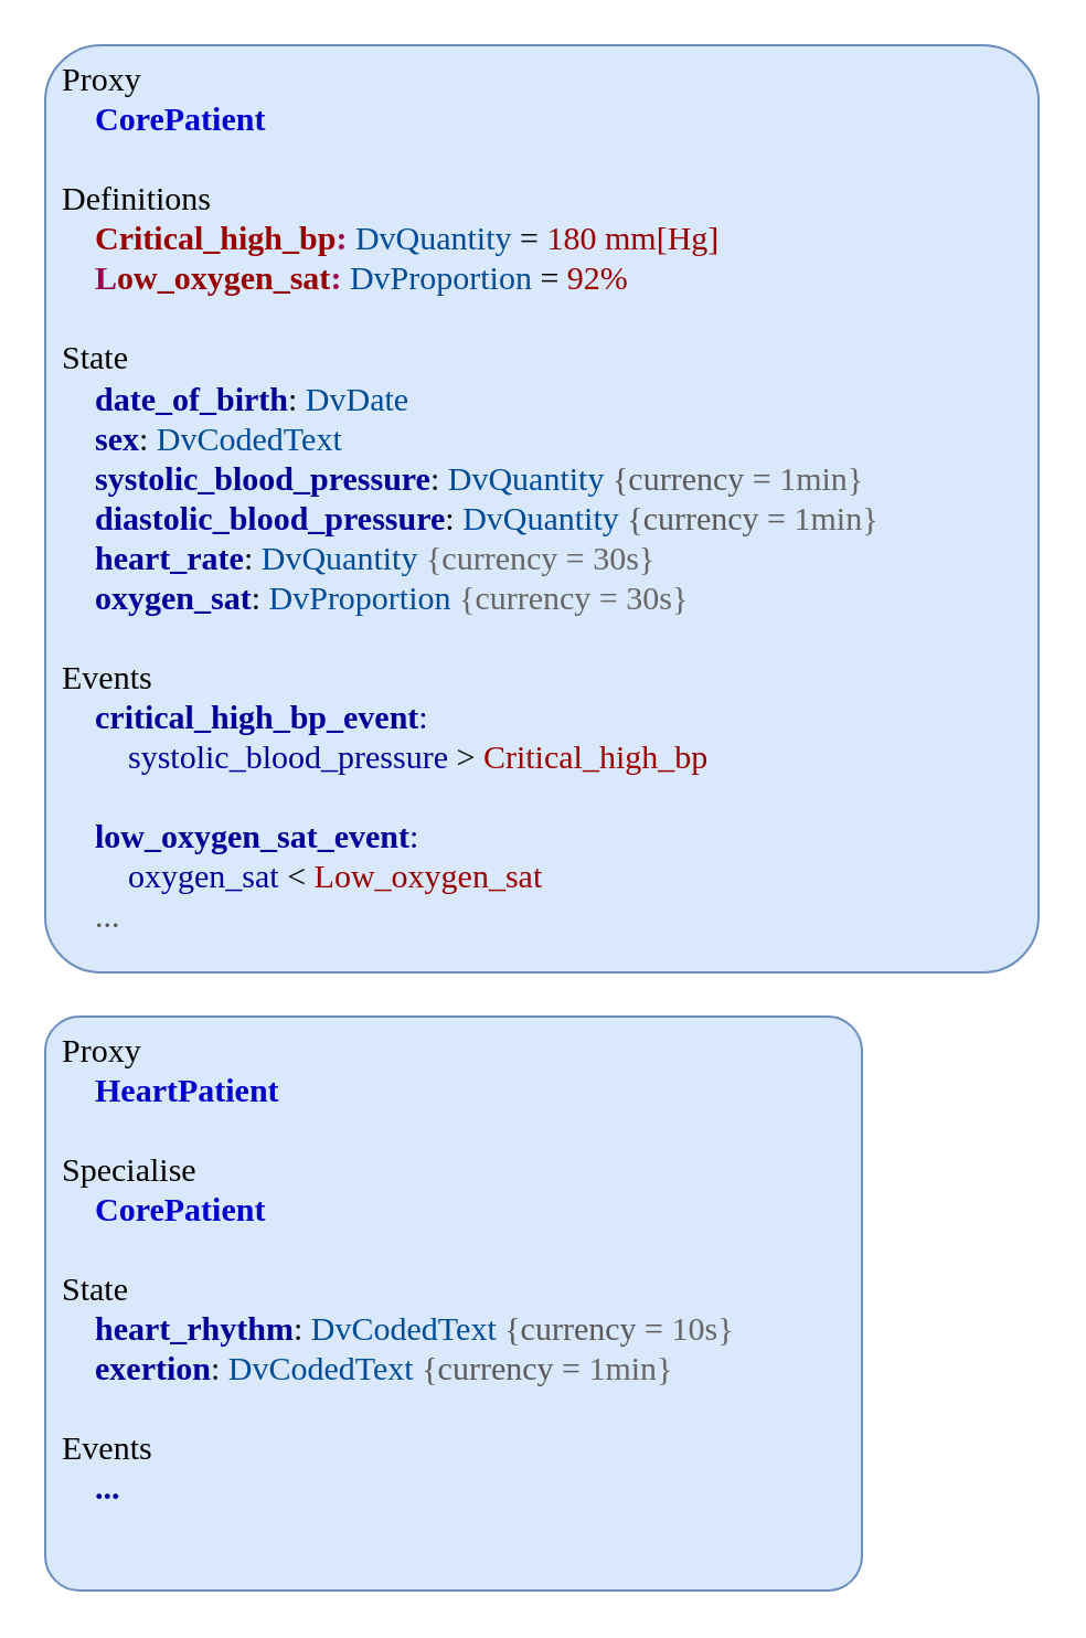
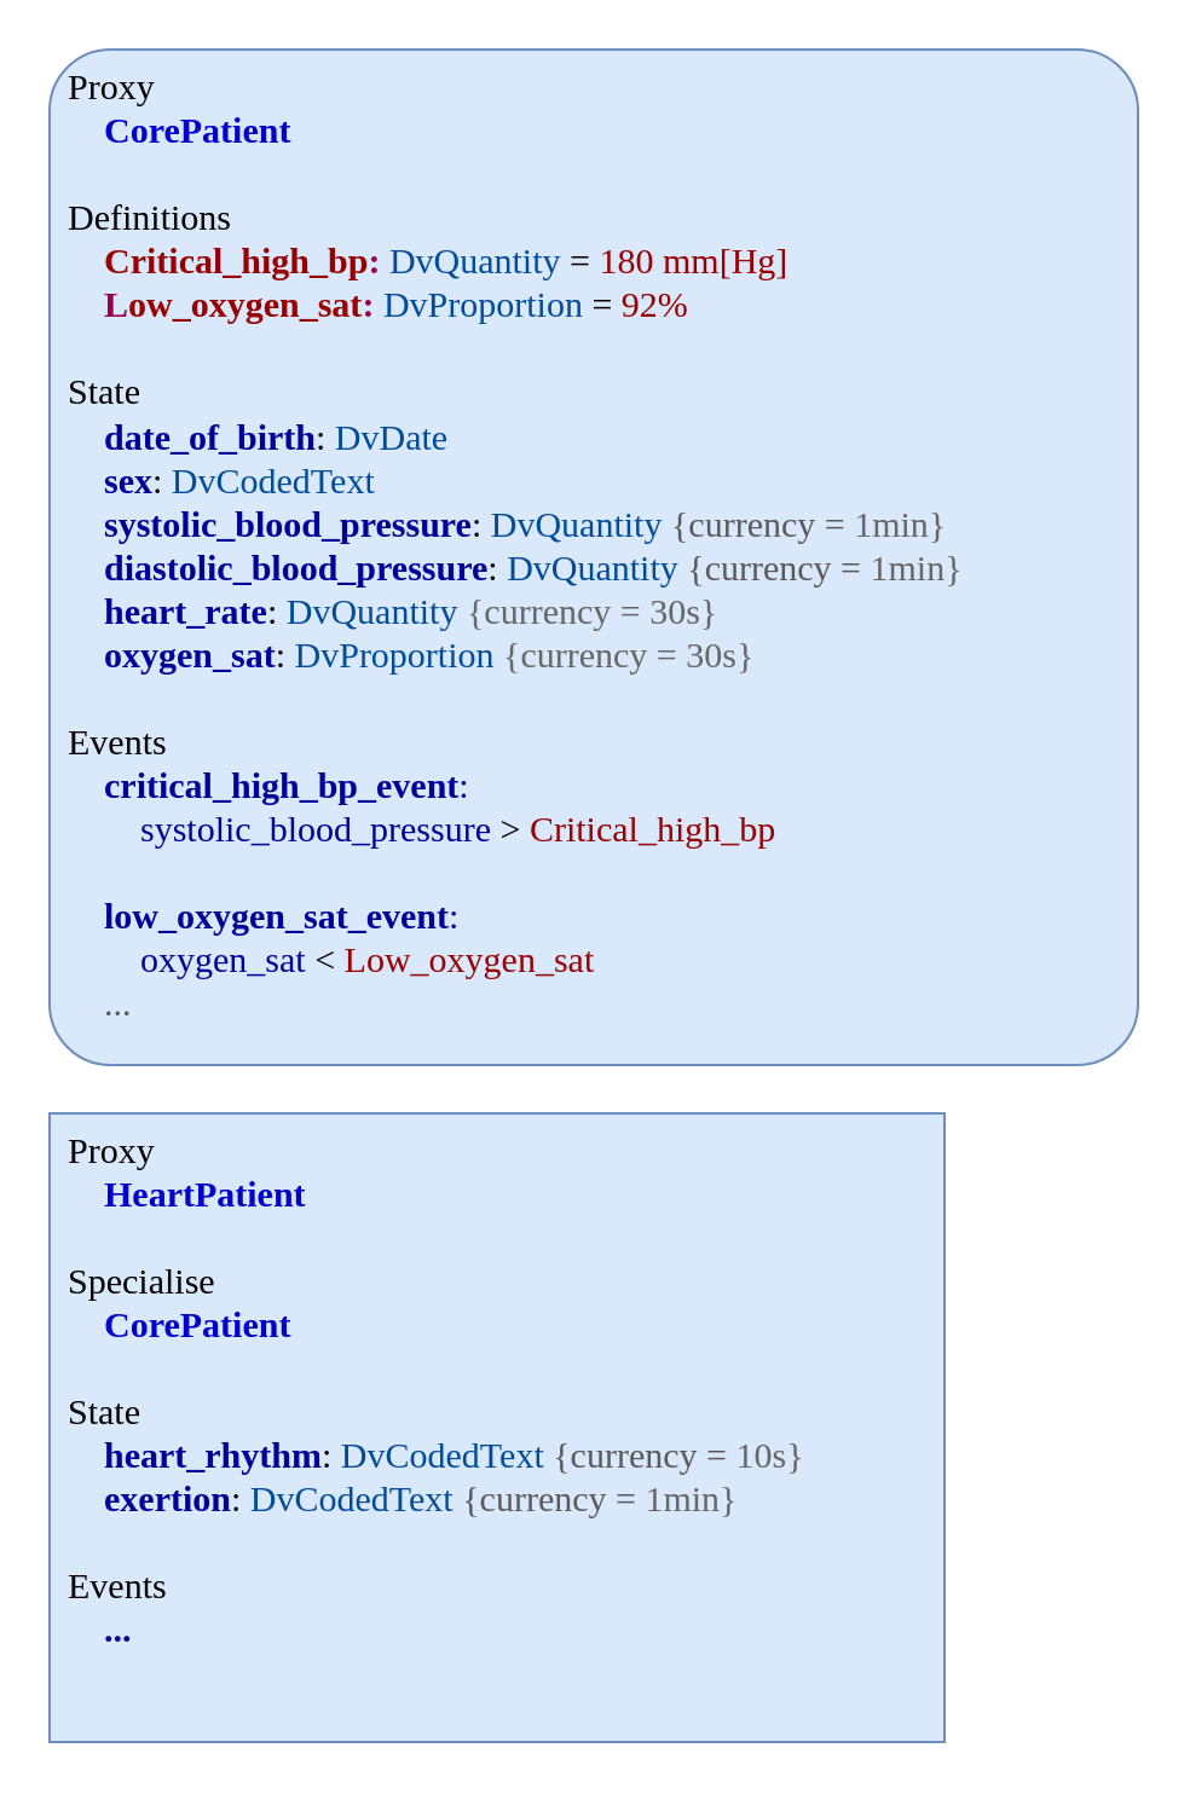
- <mxCell id="2" value="&lt;div style=&quot;font-size: 15px&quot;&gt;&lt;font style=&quot;font-size: 15px&quot;&gt;&lt;span&gt;Proxy&lt;/span&gt;&lt;/font&gt;&lt;/div&gt;&lt;div style=&quot;font-size: 15px&quot;&gt;&lt;font style=&quot;font-size: 15px&quot;&gt;&lt;span&gt;&amp;nbsp; &amp;nbsp;&amp;nbsp;&lt;/span&gt;&lt;font style=&quot;font-size: 15px&quot;&gt;&lt;b&gt;&lt;font color=&quot;#0000cc&quot;&gt;HeartPatient&lt;/font&gt;&lt;/b&gt;&lt;font color=&quot;#004c99&quot;&gt;&amp;nbsp;&lt;/font&gt;&lt;/font&gt;&lt;/font&gt;&lt;/div&gt;&lt;div style=&quot;font-size: 15px&quot;&gt;&lt;font style=&quot;font-size: 15px&quot;&gt;&lt;font style=&quot;font-size: 15px&quot;&gt;&lt;font color=&quot;#004c99&quot;&gt;&lt;br&gt;&lt;/font&gt;&lt;/font&gt;&lt;/font&gt;&lt;/div&gt;&lt;div style=&quot;font-size: 15px&quot;&gt;Specialise&lt;/div&gt;&lt;div style=&quot;font-size: 15px&quot;&gt;&lt;font style=&quot;font-size: 15px&quot;&gt;&lt;font style=&quot;font-size: 15px&quot;&gt;&lt;font color=&quot;#004c99&quot;&gt;&amp;nbsp; &amp;nbsp;&amp;nbsp;&lt;/font&gt;&lt;b&gt;&lt;font color=&quot;#0000cc&quot;&gt;CorePatient&lt;/font&gt;&lt;/b&gt;&lt;/font&gt;&lt;/font&gt;&lt;/div&gt;&lt;div style=&quot;font-size: 15px&quot;&gt;&lt;br&gt;&lt;/div&gt;&lt;div style=&quot;font-size: 15px&quot;&gt;State&lt;/div&gt;&lt;font style=&quot;font-size: 15px&quot;&gt;&lt;span style=&quot;white-space: nowrap&quot;&gt;&lt;div style=&quot;font-weight: bold&quot;&gt;&lt;b&gt;&lt;font color=&quot;#990000&quot; style=&quot;font-size: 15px&quot;&gt;&amp;nbsp; &amp;nbsp; &lt;/font&gt;&lt;font style=&quot;font-size: 15px&quot; color=&quot;#000099&quot;&gt;heart_rhythm&lt;/font&gt;&lt;/b&gt;&lt;span style=&quot;font-weight: normal&quot;&gt;:&amp;nbsp;&lt;/span&gt;&lt;font color=&quot;#004c99&quot; style=&quot;font-weight: normal ; font-size: 15px&quot;&gt;DvCodedText&lt;/font&gt;&lt;span style=&quot;font-weight: normal&quot;&gt;&amp;nbsp;&lt;/span&gt;&lt;font color=&quot;#595959&quot; style=&quot;font-weight: normal ; font-size: 15px&quot;&gt;{currency =&amp;nbsp;&lt;/font&gt;&lt;font color=&quot;#666666&quot; style=&quot;font-weight: normal ; font-size: 15px&quot;&gt;10s}&lt;/font&gt;&lt;/div&gt;&lt;div&gt;&lt;div style=&quot;font-weight: bold&quot;&gt;&lt;b&gt;&lt;font color=&quot;#990000&quot;&gt;&amp;nbsp; &amp;nbsp; &lt;/font&gt;&lt;font color=&quot;#000099&quot;&gt;exertion&lt;/font&gt;&lt;/b&gt;&lt;span style=&quot;font-weight: normal&quot;&gt;:&amp;nbsp;&lt;/span&gt;&lt;font color=&quot;#004c99&quot; style=&quot;font-weight: normal&quot;&gt;DvCodedText&lt;/font&gt;&lt;span style=&quot;font-weight: normal&quot;&gt;&amp;nbsp;&lt;/span&gt;&lt;font color=&quot;#595959&quot; style=&quot;font-weight: normal&quot;&gt;{currency =&amp;nbsp;&lt;/font&gt;&lt;font color=&quot;#666666&quot; style=&quot;font-weight: normal&quot;&gt;1min}&lt;/font&gt;&lt;/div&gt;&lt;div style=&quot;font-weight: bold&quot;&gt;&lt;font color=&quot;#666666&quot; style=&quot;font-weight: normal&quot;&gt;&lt;br&gt;&lt;/font&gt;&lt;/div&gt;&lt;div style=&quot;font-weight: bold&quot;&gt;&lt;font style=&quot;font-weight: normal&quot;&gt;Events&lt;/font&gt;&lt;/div&gt;&lt;div&gt;&lt;font color=&quot;#666666&quot; style=&quot;font-weight: normal&quot;&gt;&amp;nbsp; &amp;nbsp; &lt;/font&gt;&lt;font color=&quot;#000099&quot;&gt;&lt;b&gt;...&lt;/b&gt;&lt;/font&gt;&lt;/div&gt;&lt;div style=&quot;font-weight: bold&quot;&gt;&lt;font color=&quot;#666666&quot; style=&quot;font-weight: normal&quot;&gt;&lt;br&gt;&lt;/font&gt;&lt;/div&gt;&lt;/div&gt;&lt;/span&gt;&lt;/font&gt;" style="rounded=1;whiteSpace=wrap;html=1;fontSize=16;arcSize=6;verticalAlign=top;fillColor=#dae8fc;strokeColor=#6c8ebf;fontFamily=Tahoma;align=left;spacingLeft=6;" parent="1" vertex="1"><mxGeometry x="20" y="460" width="370" height="260" as="geometry" /></mxCell>
+ <mxCell id="2" value="&lt;div style=&quot;font-size: 15px&quot;&gt;&lt;font style=&quot;font-size: 15px&quot;&gt;&lt;span&gt;Proxy&lt;/span&gt;&lt;/font&gt;&lt;/div&gt;&lt;div style=&quot;font-size: 15px&quot;&gt;&lt;font style=&quot;font-size: 15px&quot;&gt;&lt;span&gt;&amp;nbsp; &amp;nbsp;&amp;nbsp;&lt;/span&gt;&lt;font style=&quot;font-size: 15px&quot;&gt;&lt;b&gt;&lt;font color=&quot;#0000cc&quot;&gt;HeartPatient&lt;/font&gt;&lt;/b&gt;&lt;font color=&quot;#004c99&quot;&gt;&amp;nbsp;&lt;/font&gt;&lt;/font&gt;&lt;/font&gt;&lt;/div&gt;&lt;div style=&quot;font-size: 15px&quot;&gt;&lt;font style=&quot;font-size: 15px&quot;&gt;&lt;font style=&quot;font-size: 15px&quot;&gt;&lt;font color=&quot;#004c99&quot;&gt;&lt;br&gt;&lt;/font&gt;&lt;/font&gt;&lt;/font&gt;&lt;/div&gt;&lt;div style=&quot;font-size: 15px&quot;&gt;Specialise&lt;/div&gt;&lt;div style=&quot;font-size: 15px&quot;&gt;&lt;font style=&quot;font-size: 15px&quot;&gt;&lt;font style=&quot;font-size: 15px&quot;&gt;&lt;font color=&quot;#004c99&quot;&gt;&amp;nbsp; &amp;nbsp;&amp;nbsp;&lt;/font&gt;&lt;b&gt;&lt;font color=&quot;#0000cc&quot;&gt;CorePatient&lt;/font&gt;&lt;/b&gt;&lt;/font&gt;&lt;/font&gt;&lt;/div&gt;&lt;div style=&quot;font-size: 15px&quot;&gt;&lt;br&gt;&lt;/div&gt;&lt;div style=&quot;font-size: 15px&quot;&gt;State&lt;/div&gt;&lt;font style=&quot;font-size: 15px&quot;&gt;&lt;span style=&quot;white-space: nowrap&quot;&gt;&lt;div style=&quot;font-weight: bold&quot;&gt;&lt;b&gt;&lt;font color=&quot;#990000&quot; style=&quot;font-size: 15px&quot;&gt;&amp;nbsp; &amp;nbsp; &lt;/font&gt;&lt;font style=&quot;font-size: 15px&quot; color=&quot;#000099&quot;&gt;heart_rhythm&lt;/font&gt;&lt;/b&gt;&lt;span style=&quot;font-weight: normal&quot;&gt;:&amp;nbsp;&lt;/span&gt;&lt;font color=&quot;#004c99&quot; style=&quot;font-weight: normal ; font-size: 15px&quot;&gt;DvCodedText&lt;/font&gt;&lt;span style=&quot;font-weight: normal&quot;&gt;&amp;nbsp;&lt;/span&gt;&lt;font color=&quot;#595959&quot; style=&quot;font-weight: normal ; font-size: 15px&quot;&gt;{currency =&amp;nbsp;&lt;/font&gt;&lt;font color=&quot;#666666&quot; style=&quot;font-weight: normal ; font-size: 15px&quot;&gt;10s}&lt;/font&gt;&lt;/div&gt;&lt;div&gt;&lt;div style=&quot;font-weight: bold&quot;&gt;&lt;b&gt;&lt;font color=&quot;#990000&quot;&gt;&amp;nbsp; &amp;nbsp; &lt;/font&gt;&lt;font color=&quot;#000099&quot;&gt;exertion&lt;/font&gt;&lt;/b&gt;&lt;span style=&quot;font-weight: normal&quot;&gt;:&amp;nbsp;&lt;/span&gt;&lt;font color=&quot;#004c99&quot; style=&quot;font-weight: normal&quot;&gt;DvCodedText&lt;/font&gt;&lt;span style=&quot;font-weight: normal&quot;&gt;&amp;nbsp;&lt;/span&gt;&lt;font color=&quot;#595959&quot; style=&quot;font-weight: normal&quot;&gt;{currency =&amp;nbsp;&lt;/font&gt;&lt;font color=&quot;#666666&quot; style=&quot;font-weight: normal&quot;&gt;1min}&lt;/font&gt;&lt;/div&gt;&lt;div style=&quot;font-weight: bold&quot;&gt;&lt;font color=&quot;#666666&quot; style=&quot;font-weight: normal&quot;&gt;&lt;br&gt;&lt;/font&gt;&lt;/div&gt;&lt;div style=&quot;font-weight: bold&quot;&gt;&lt;font style=&quot;font-weight: normal&quot;&gt;Events&lt;/font&gt;&lt;/div&gt;&lt;div&gt;&lt;font color=&quot;#666666&quot; style=&quot;font-weight: normal&quot;&gt;&amp;nbsp; &amp;nbsp; &lt;/font&gt;&lt;font color=&quot;#000099&quot;&gt;&lt;b&gt;...&lt;/b&gt;&lt;/font&gt;&lt;/div&gt;&lt;div style=&quot;font-weight: bold&quot;&gt;&lt;font color=&quot;#666666&quot; style=&quot;font-weight: normal&quot;&gt;&lt;br&gt;&lt;/font&gt;&lt;/div&gt;&lt;/div&gt;&lt;/span&gt;&lt;/font&gt;" style="whiteSpace=wrap;html=1;fontSize=16;arcSize=6;verticalAlign=top;fillColor=#dae8fc;strokeColor=#6c8ebf;fontFamily=Tahoma;align=left;spacingLeft=6;rounded=0;" parent="1" vertex="1"><mxGeometry x="20" y="460" width="370" height="260" as="geometry" /></mxCell>
